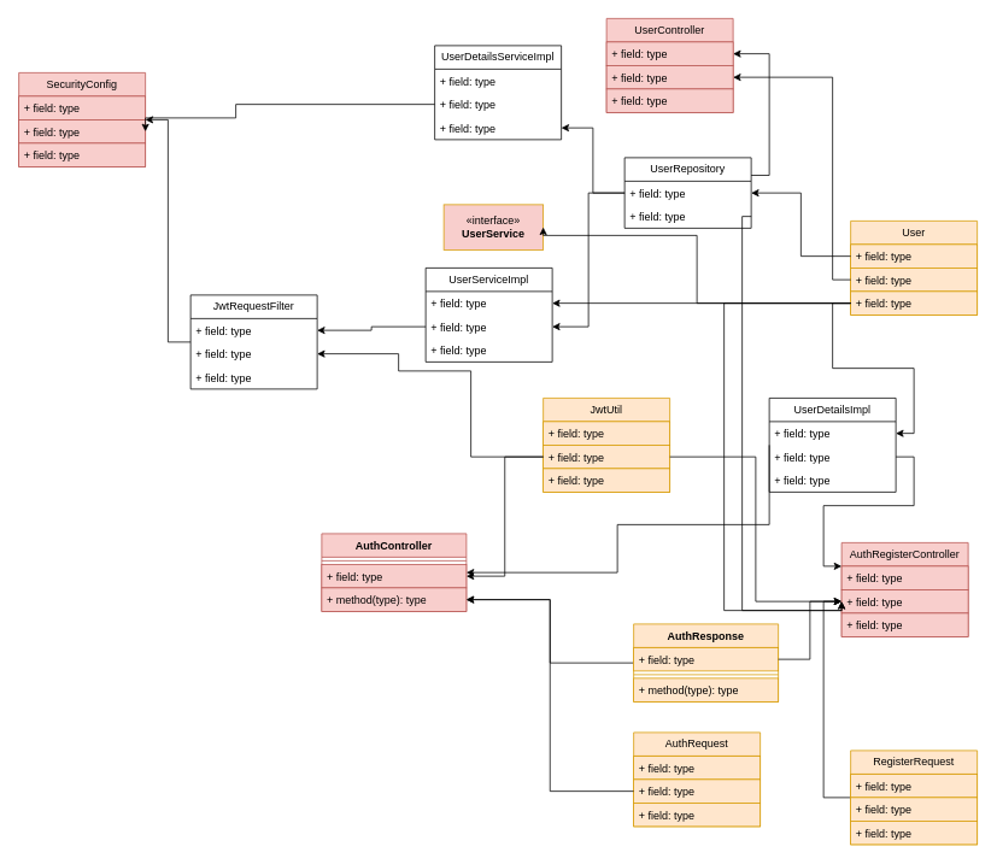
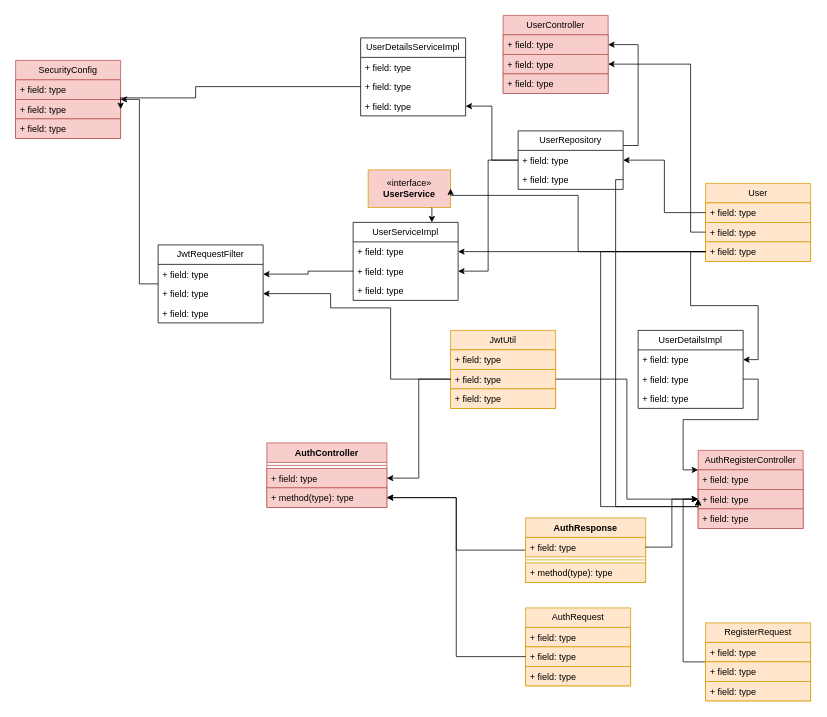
+ <mxCell id="39" style="edgeStyle=orthogonalEdgeStyle;rounded=0;orthogonalLoop=1;jettySize=auto;html=1;exitX=0.75;exitY=1;exitDx=0;exitDy=0;entryX=0.75;entryY=0;entryDx=0;entryDy=0;" parent="1" source="40" target="41" edge="1"><mxGeometry relative="1" as="geometry" /></mxCell>
- <mxCell id="58" style="edgeStyle=orthogonalEdgeStyle;rounded=0;orthogonalLoop=1;jettySize=auto;html=1;exitX=0;exitY=0.5;exitDx=0;exitDy=0;entryX=1;entryY=0.5;entryDx=0;entryDy=0;" parent="1" source="59" target="2" edge="1"><mxGeometry relative="1" as="geometry"><Array as="points"><mxPoint x="850" y="580" /><mxPoint x="682" y="580" /><mxPoint x="682" y="633" /></Array></mxGeometry></mxCell>
